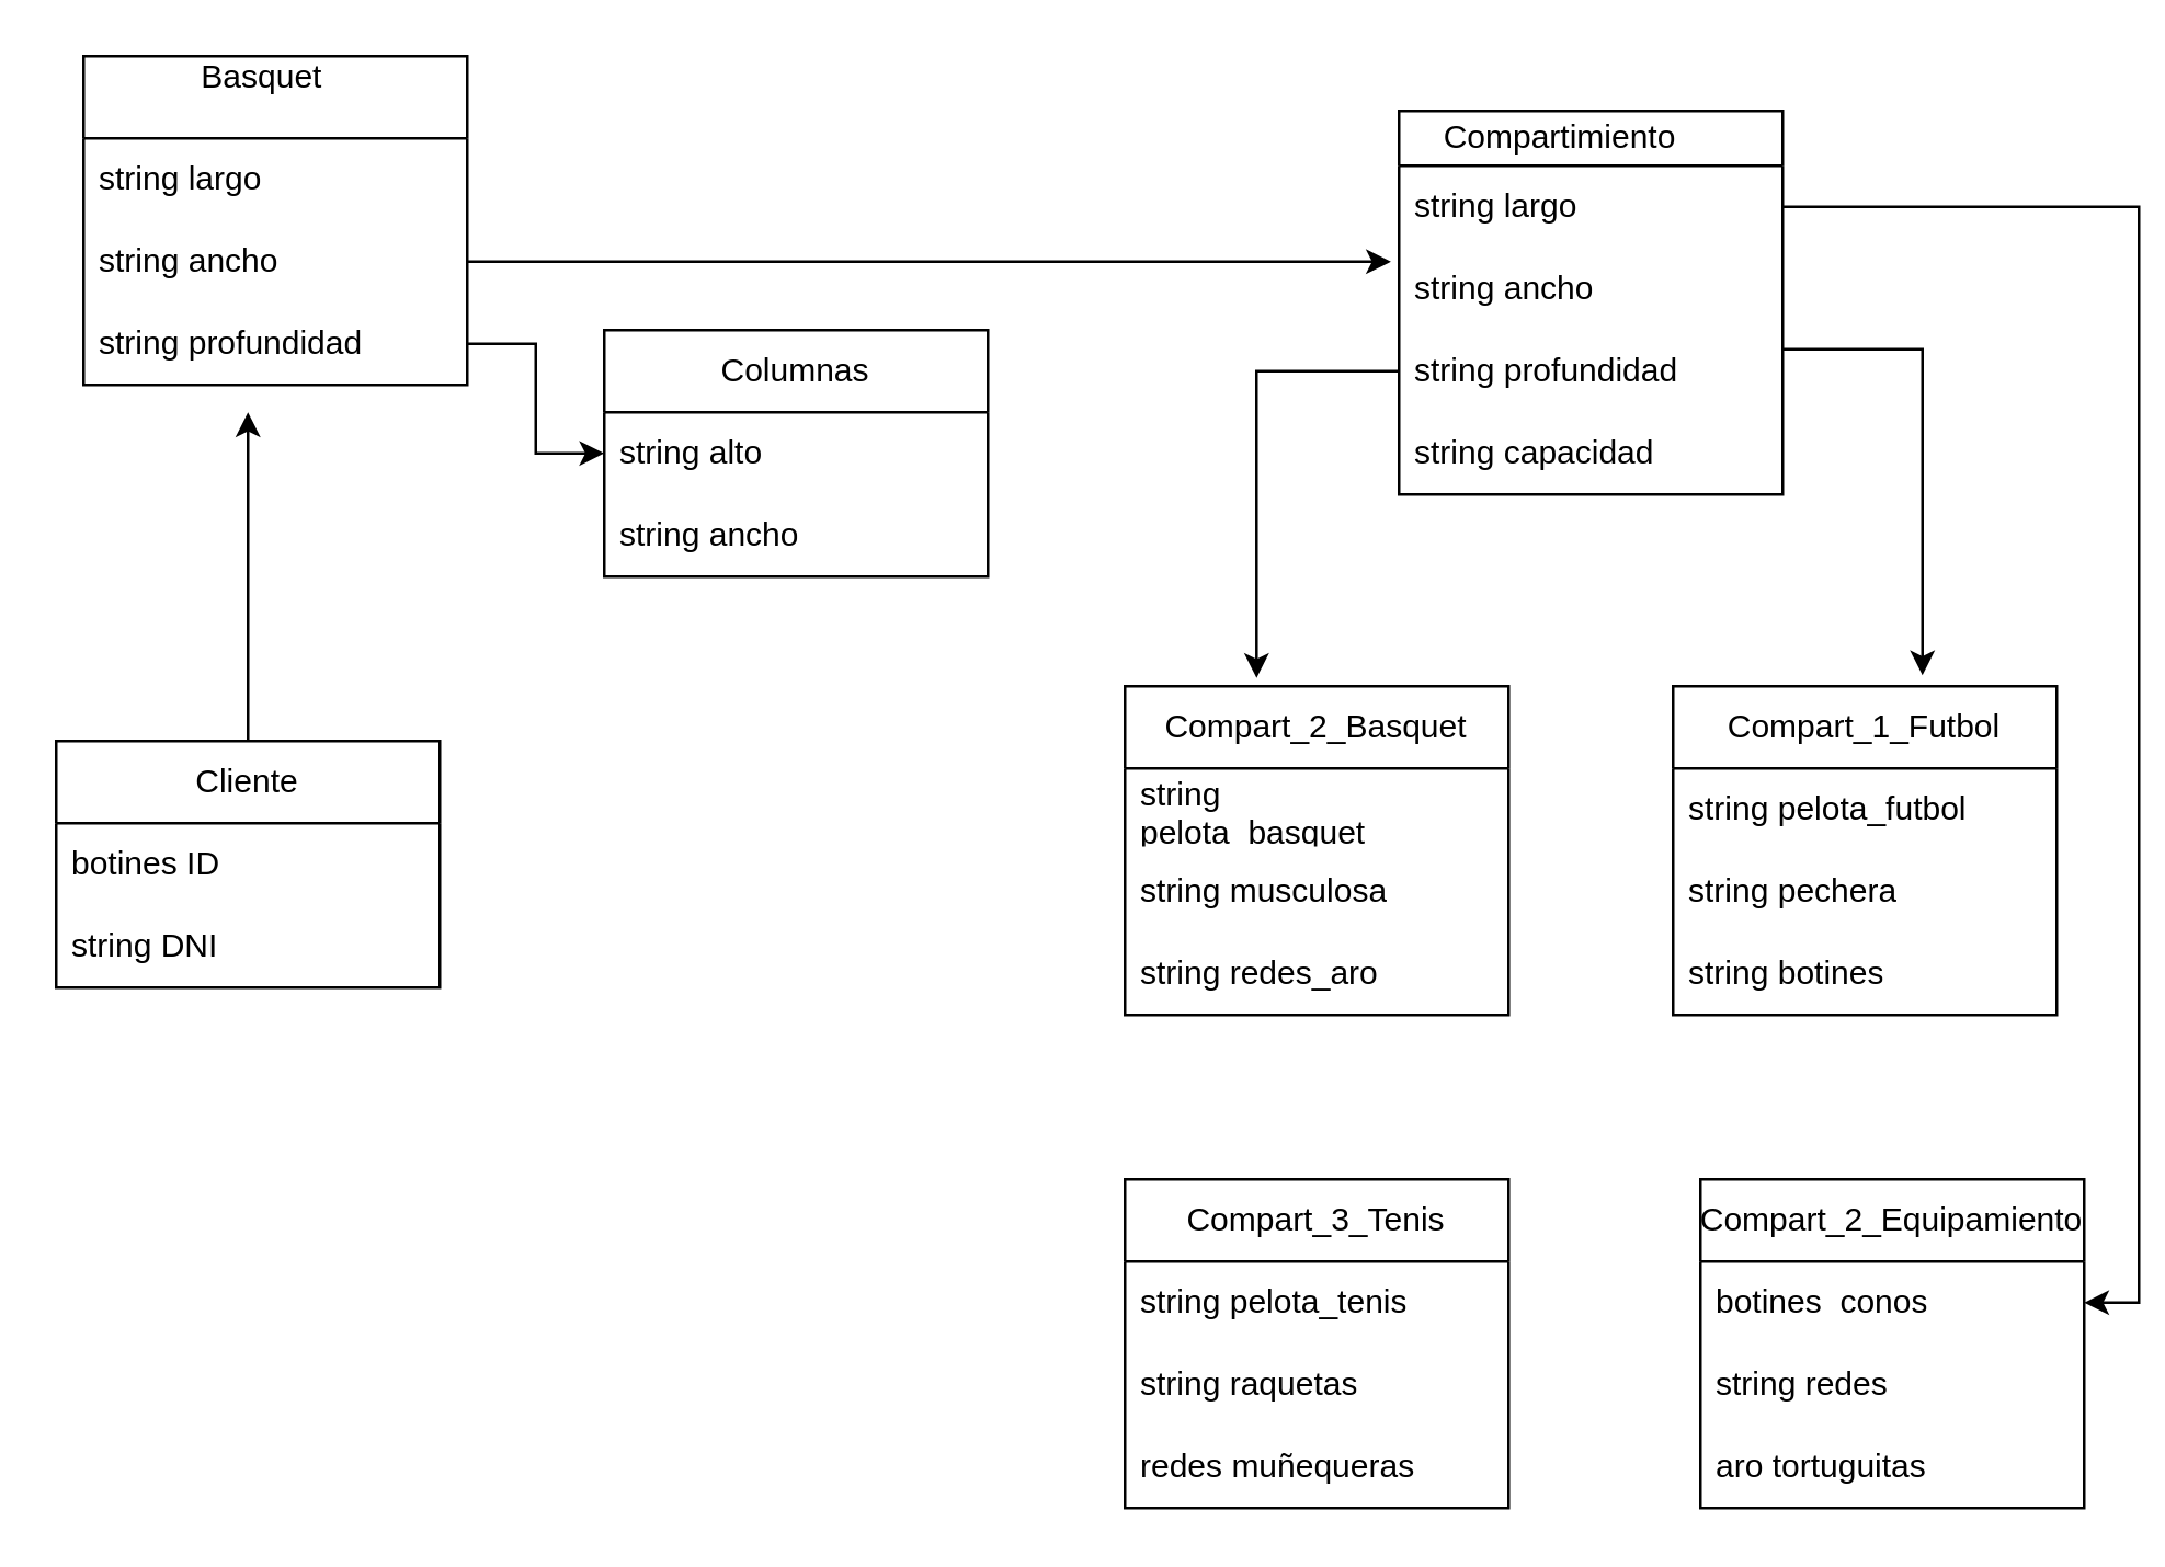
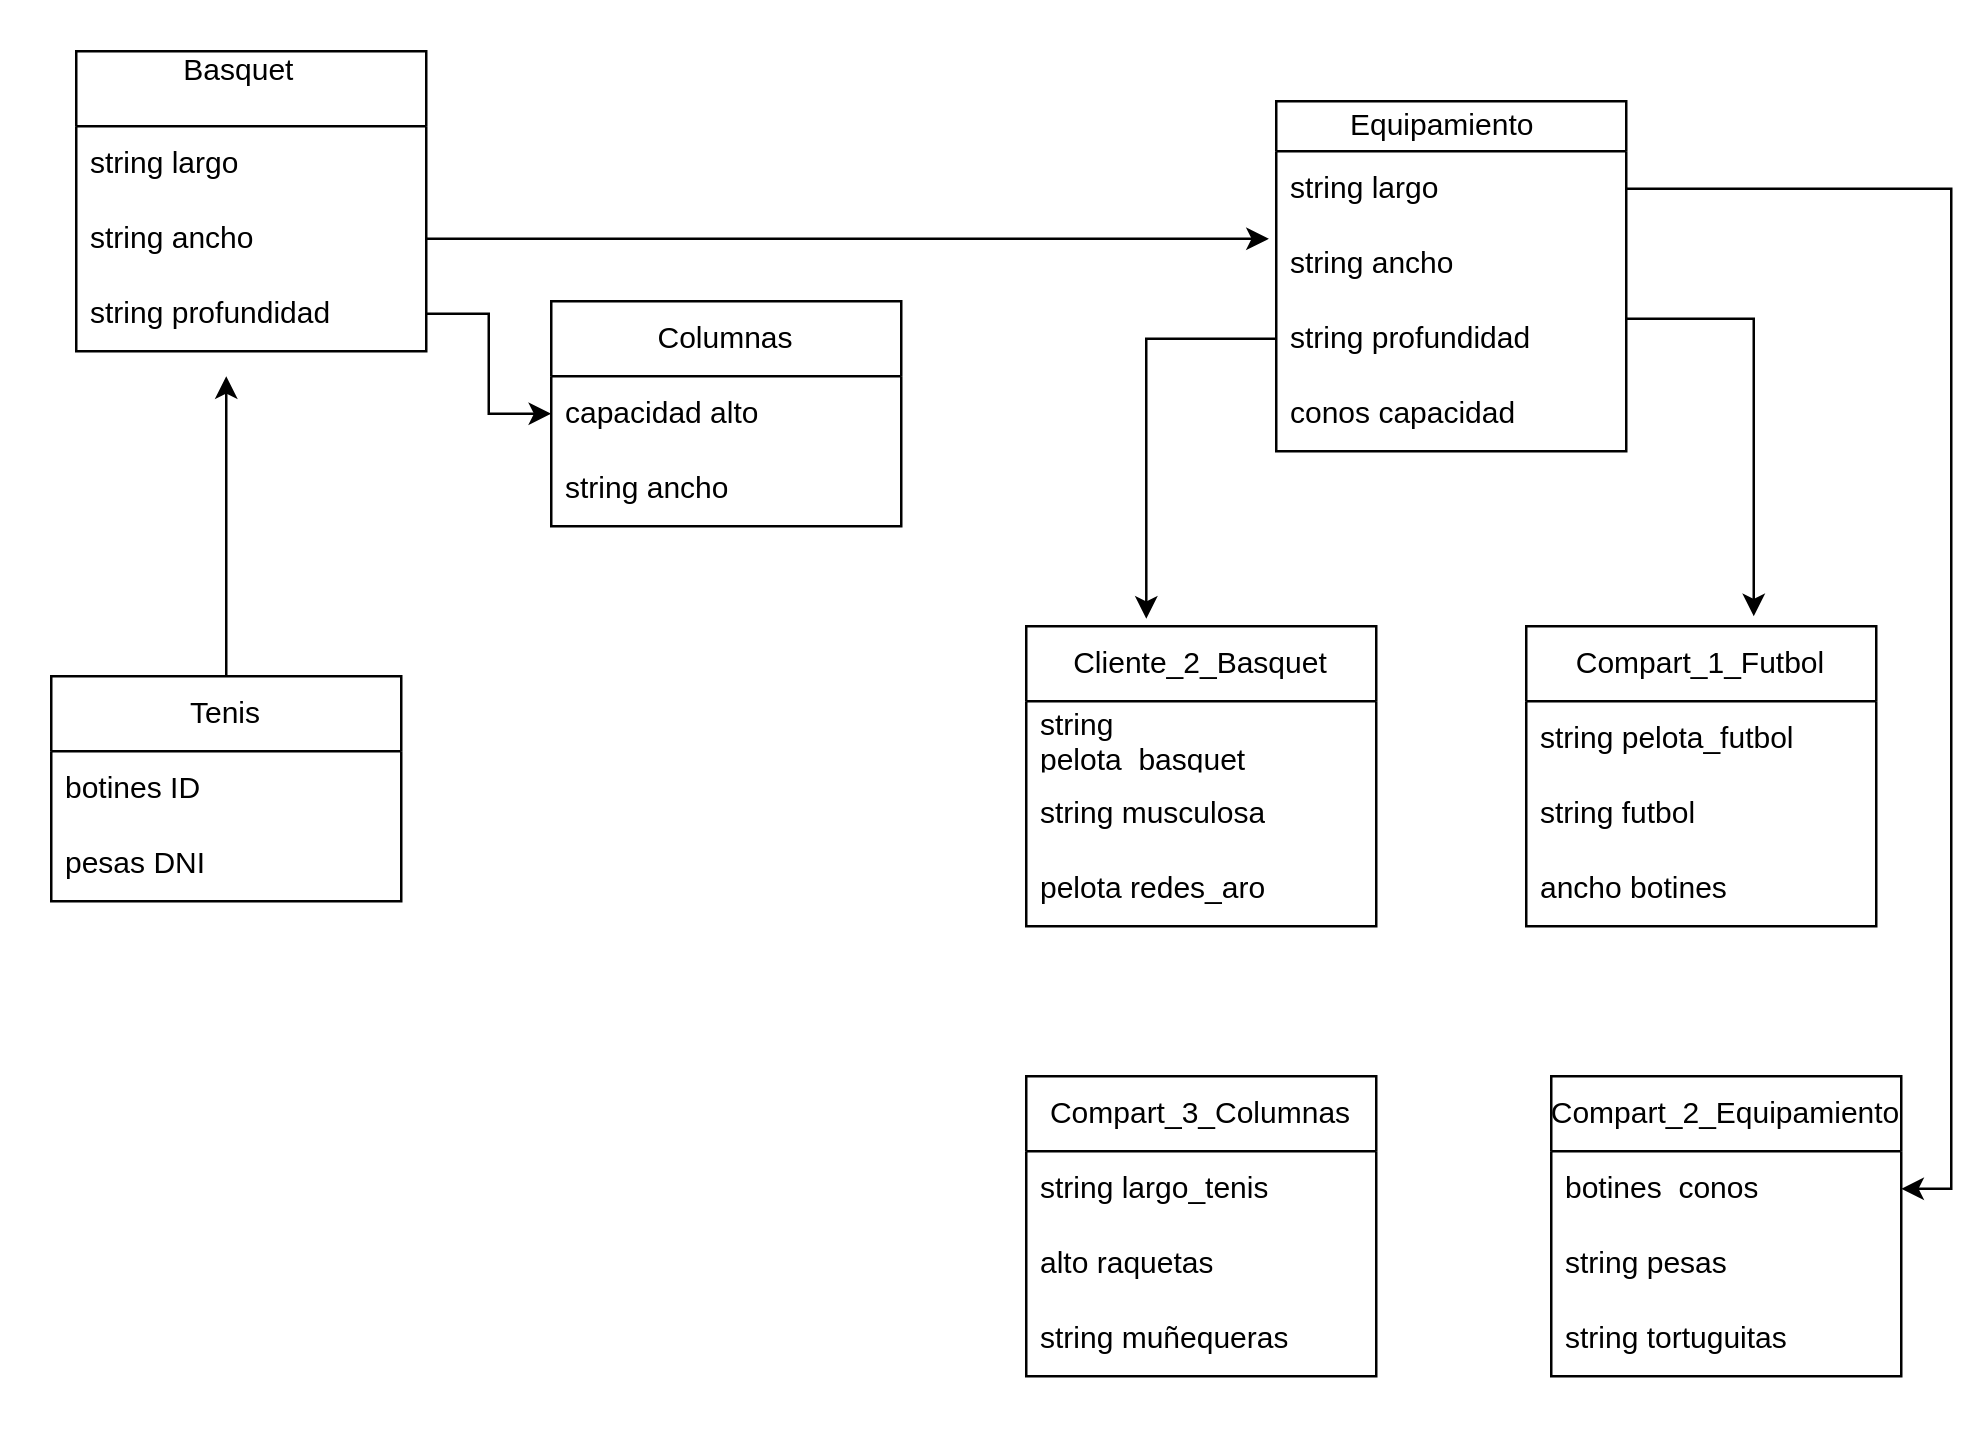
- <mxCell id="10" value="Compartimiento&amp;nbsp;&lt;span style=&quot;white-space: pre;&quot;&gt;&#09;&lt;/span&gt;" style="swimlane;fontStyle=0;childLayout=stackLayout;horizontal=1;startSize=20;horizontalStack=0;resizeParent=1;resizeParentMax=0;resizeLast=0;collapsible=1;marginBottom=0;whiteSpace=wrap;html=1;" vertex="1" parent="1"><mxGeometry x="510" y="40" width="140" height="140" as="geometry" /></mxCell>
+ <mxCell id="10" value="Equipamiento&amp;nbsp;&lt;span style=&quot;white-space: pre;&quot;&gt;&#09;&lt;/span&gt;" style="swimlane;fontStyle=0;childLayout=stackLayout;horizontal=1;startSize=20;horizontalStack=0;resizeParent=1;resizeParentMax=0;resizeLast=0;collapsible=1;marginBottom=0;whiteSpace=wrap;html=1;" vertex="1" parent="1"><mxGeometry x="510" y="40" width="140" height="140" as="geometry" /></mxCell>
- <mxCell id="16" value="string alto" style="text;strokeColor=none;fillColor=none;align=left;verticalAlign=middle;spacingLeft=4;spacingRight=4;overflow=hidden;points=[[0,0.5],[1,0.5]];portConstraint=eastwest;rotatable=0;whiteSpace=wrap;html=1;" vertex="1" parent="15"><mxGeometry y="30" width="140" height="30" as="geometry" /></mxCell>
+ <mxCell id="16" value="capacidad alto" style="text;strokeColor=none;fillColor=none;align=left;verticalAlign=middle;spacingLeft=4;spacingRight=4;overflow=hidden;points=[[0,0.5],[1,0.5]];portConstraint=eastwest;rotatable=0;whiteSpace=wrap;html=1;" vertex="1" parent="15"><mxGeometry y="30" width="140" height="30" as="geometry" /></mxCell>
- <mxCell id="14" value="string capacidad" style="text;strokeColor=none;fillColor=none;align=left;verticalAlign=middle;spacingLeft=4;spacingRight=4;overflow=hidden;points=[[0,0.5],[1,0.5]];portConstraint=eastwest;rotatable=0;whiteSpace=wrap;html=1;" vertex="1" parent="10"><mxGeometry y="110" width="140" height="30" as="geometry" /></mxCell>
+ <mxCell id="14" value="conos capacidad" style="text;strokeColor=none;fillColor=none;align=left;verticalAlign=middle;spacingLeft=4;spacingRight=4;overflow=hidden;points=[[0,0.5],[1,0.5]];portConstraint=eastwest;rotatable=0;whiteSpace=wrap;html=1;" vertex="1" parent="10"><mxGeometry y="110" width="140" height="30" as="geometry" /></mxCell>
- <mxCell id="18" value="Compart_2_Basquet" style="swimlane;fontStyle=0;childLayout=stackLayout;horizontal=1;startSize=30;horizontalStack=0;resizeParent=1;resizeParentMax=0;resizeLast=0;collapsible=1;marginBottom=0;whiteSpace=wrap;html=1;" vertex="1" parent="1"><mxGeometry x="410" y="250" width="140" height="120" as="geometry" /></mxCell>
+ <mxCell id="18" value="Cliente_2_Basquet" style="swimlane;fontStyle=0;childLayout=stackLayout;horizontal=1;startSize=30;horizontalStack=0;resizeParent=1;resizeParentMax=0;resizeLast=0;collapsible=1;marginBottom=0;whiteSpace=wrap;html=1;" vertex="1" parent="1"><mxGeometry x="410" y="250" width="140" height="120" as="geometry" /></mxCell>
- <mxCell id="35" value="Cliente" style="swimlane;fontStyle=0;childLayout=stackLayout;horizontal=1;startSize=30;horizontalStack=0;resizeParent=1;resizeParentMax=0;resizeLast=0;collapsible=1;marginBottom=0;whiteSpace=wrap;html=1;" vertex="1" parent="1"><mxGeometry x="20" y="270" width="140" height="90" as="geometry" /></mxCell>
+ <mxCell id="35" value="Tenis" style="swimlane;fontStyle=0;childLayout=stackLayout;horizontal=1;startSize=30;horizontalStack=0;resizeParent=1;resizeParentMax=0;resizeLast=0;collapsible=1;marginBottom=0;whiteSpace=wrap;html=1;" vertex="1" parent="1"><mxGeometry x="20" y="270" width="140" height="90" as="geometry" /></mxCell>
- <mxCell id="8" value="string pechera" style="text;strokeColor=none;fillColor=none;align=left;verticalAlign=middle;spacingLeft=4;spacingRight=4;overflow=hidden;points=[[0,0.5],[1,0.5]];portConstraint=eastwest;rotatable=0;whiteSpace=wrap;html=1;" vertex="1" parent="6"><mxGeometry y="60" width="140" height="30" as="geometry" /></mxCell>
+ <mxCell id="8" value="string futbol" style="text;strokeColor=none;fillColor=none;align=left;verticalAlign=middle;spacingLeft=4;spacingRight=4;overflow=hidden;points=[[0,0.5],[1,0.5]];portConstraint=eastwest;rotatable=0;whiteSpace=wrap;html=1;" vertex="1" parent="6"><mxGeometry y="60" width="140" height="30" as="geometry" /></mxCell>
- <mxCell id="37" value="string DNI" style="text;strokeColor=none;fillColor=none;align=left;verticalAlign=middle;spacingLeft=4;spacingRight=4;overflow=hidden;points=[[0,0.5],[1,0.5]];portConstraint=eastwest;rotatable=0;whiteSpace=wrap;html=1;" vertex="1" parent="35"><mxGeometry y="60" width="140" height="30" as="geometry" /></mxCell>
+ <mxCell id="37" value="pesas DNI" style="text;strokeColor=none;fillColor=none;align=left;verticalAlign=middle;spacingLeft=4;spacingRight=4;overflow=hidden;points=[[0,0.5],[1,0.5]];portConstraint=eastwest;rotatable=0;whiteSpace=wrap;html=1;" vertex="1" parent="35"><mxGeometry y="60" width="140" height="30" as="geometry" /></mxCell>
- <mxCell id="21" value="string redes_aro" style="text;strokeColor=none;fillColor=none;align=left;verticalAlign=middle;spacingLeft=4;spacingRight=4;overflow=hidden;points=[[0,0.5],[1,0.5]];portConstraint=eastwest;rotatable=0;whiteSpace=wrap;html=1;" vertex="1" parent="18"><mxGeometry y="90" width="140" height="30" as="geometry" /></mxCell>
+ <mxCell id="21" value="pelota redes_aro" style="text;strokeColor=none;fillColor=none;align=left;verticalAlign=middle;spacingLeft=4;spacingRight=4;overflow=hidden;points=[[0,0.5],[1,0.5]];portConstraint=eastwest;rotatable=0;whiteSpace=wrap;html=1;" vertex="1" parent="18"><mxGeometry y="90" width="140" height="30" as="geometry" /></mxCell>
- <mxCell id="9" value="string botines" style="text;strokeColor=none;fillColor=none;align=left;verticalAlign=middle;spacingLeft=4;spacingRight=4;overflow=hidden;points=[[0,0.5],[1,0.5]];portConstraint=eastwest;rotatable=0;whiteSpace=wrap;html=1;" vertex="1" parent="6"><mxGeometry y="90" width="140" height="30" as="geometry" /></mxCell>
+ <mxCell id="9" value="ancho botines" style="text;strokeColor=none;fillColor=none;align=left;verticalAlign=middle;spacingLeft=4;spacingRight=4;overflow=hidden;points=[[0,0.5],[1,0.5]];portConstraint=eastwest;rotatable=0;whiteSpace=wrap;html=1;" vertex="1" parent="6"><mxGeometry y="90" width="140" height="30" as="geometry" /></mxCell>
- <mxCell id="22" value="Compart_3_Tenis" style="swimlane;fontStyle=0;childLayout=stackLayout;horizontal=1;startSize=30;horizontalStack=0;resizeParent=1;resizeParentMax=0;resizeLast=0;collapsible=1;marginBottom=0;whiteSpace=wrap;html=1;" vertex="1" parent="1"><mxGeometry x="410" y="430" width="140" height="120" as="geometry" /></mxCell>
+ <mxCell id="22" value="Compart_3_Columnas" style="swimlane;fontStyle=0;childLayout=stackLayout;horizontal=1;startSize=30;horizontalStack=0;resizeParent=1;resizeParentMax=0;resizeLast=0;collapsible=1;marginBottom=0;whiteSpace=wrap;html=1;" vertex="1" parent="1"><mxGeometry x="410" y="430" width="140" height="120" as="geometry" /></mxCell>
- <mxCell id="23" value="string pelota_tenis" style="text;strokeColor=none;fillColor=none;align=left;verticalAlign=middle;spacingLeft=4;spacingRight=4;overflow=hidden;points=[[0,0.5],[1,0.5]];portConstraint=eastwest;rotatable=0;whiteSpace=wrap;html=1;" vertex="1" parent="22"><mxGeometry y="30" width="140" height="30" as="geometry" /></mxCell>
+ <mxCell id="23" value="string largo_tenis" style="text;strokeColor=none;fillColor=none;align=left;verticalAlign=middle;spacingLeft=4;spacingRight=4;overflow=hidden;points=[[0,0.5],[1,0.5]];portConstraint=eastwest;rotatable=0;whiteSpace=wrap;html=1;" vertex="1" parent="22"><mxGeometry y="30" width="140" height="30" as="geometry" /></mxCell>
- <mxCell id="24" value="string raquetas" style="text;strokeColor=none;fillColor=none;align=left;verticalAlign=middle;spacingLeft=4;spacingRight=4;overflow=hidden;points=[[0,0.5],[1,0.5]];portConstraint=eastwest;rotatable=0;whiteSpace=wrap;html=1;" vertex="1" parent="22"><mxGeometry y="60" width="140" height="30" as="geometry" /></mxCell>
+ <mxCell id="24" value="alto raquetas" style="text;strokeColor=none;fillColor=none;align=left;verticalAlign=middle;spacingLeft=4;spacingRight=4;overflow=hidden;points=[[0,0.5],[1,0.5]];portConstraint=eastwest;rotatable=0;whiteSpace=wrap;html=1;" vertex="1" parent="22"><mxGeometry y="60" width="140" height="30" as="geometry" /></mxCell>
- <mxCell id="28" value="string redes" style="text;strokeColor=none;fillColor=none;align=left;verticalAlign=middle;spacingLeft=4;spacingRight=4;overflow=hidden;points=[[0,0.5],[1,0.5]];portConstraint=eastwest;rotatable=0;whiteSpace=wrap;html=1;" vertex="1" parent="26"><mxGeometry y="60" width="140" height="30" as="geometry" /></mxCell>
+ <mxCell id="28" value="string pesas" style="text;strokeColor=none;fillColor=none;align=left;verticalAlign=middle;spacingLeft=4;spacingRight=4;overflow=hidden;points=[[0,0.5],[1,0.5]];portConstraint=eastwest;rotatable=0;whiteSpace=wrap;html=1;" vertex="1" parent="26"><mxGeometry y="60" width="140" height="30" as="geometry" /></mxCell>
- <mxCell id="25" value="redes muñequeras" style="text;strokeColor=none;fillColor=none;align=left;verticalAlign=middle;spacingLeft=4;spacingRight=4;overflow=hidden;points=[[0,0.5],[1,0.5]];portConstraint=eastwest;rotatable=0;whiteSpace=wrap;html=1;" vertex="1" parent="22"><mxGeometry y="90" width="140" height="30" as="geometry" /></mxCell>
+ <mxCell id="25" value="string muñequeras" style="text;strokeColor=none;fillColor=none;align=left;verticalAlign=middle;spacingLeft=4;spacingRight=4;overflow=hidden;points=[[0,0.5],[1,0.5]];portConstraint=eastwest;rotatable=0;whiteSpace=wrap;html=1;" vertex="1" parent="22"><mxGeometry y="90" width="140" height="30" as="geometry" /></mxCell>
- <mxCell id="29" value="aro tortuguitas" style="text;strokeColor=none;fillColor=none;align=left;verticalAlign=middle;spacingLeft=4;spacingRight=4;overflow=hidden;points=[[0,0.5],[1,0.5]];portConstraint=eastwest;rotatable=0;whiteSpace=wrap;html=1;" vertex="1" parent="26"><mxGeometry y="90" width="140" height="30" as="geometry" /></mxCell>
+ <mxCell id="29" value="string tortuguitas" style="text;strokeColor=none;fillColor=none;align=left;verticalAlign=middle;spacingLeft=4;spacingRight=4;overflow=hidden;points=[[0,0.5],[1,0.5]];portConstraint=eastwest;rotatable=0;whiteSpace=wrap;html=1;" vertex="1" parent="26"><mxGeometry y="90" width="140" height="30" as="geometry" /></mxCell>
